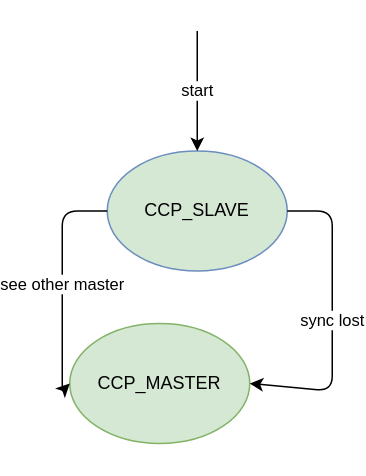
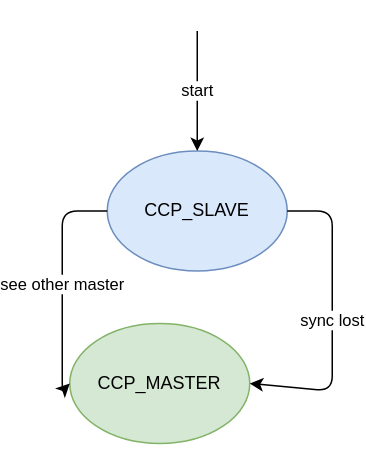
- <mxCell id="3" value="&lt;span&gt;CCP_SLAVE&lt;/span&gt;" style="ellipse;whiteSpace=wrap;html=1;fillColor=#d5e8d4;strokeColor=#6c8ebf;" vertex="1" parent="1"><mxGeometry x="50" y="100" width="120" height="80" as="geometry" /></mxCell>
+ <mxCell id="3" value="&lt;span&gt;CCP_SLAVE&lt;/span&gt;" style="ellipse;whiteSpace=wrap;html=1;fillColor=#dae8fc;strokeColor=#6c8ebf;" vertex="1" parent="1"><mxGeometry x="50" y="100" width="120" height="80" as="geometry" /></mxCell>
